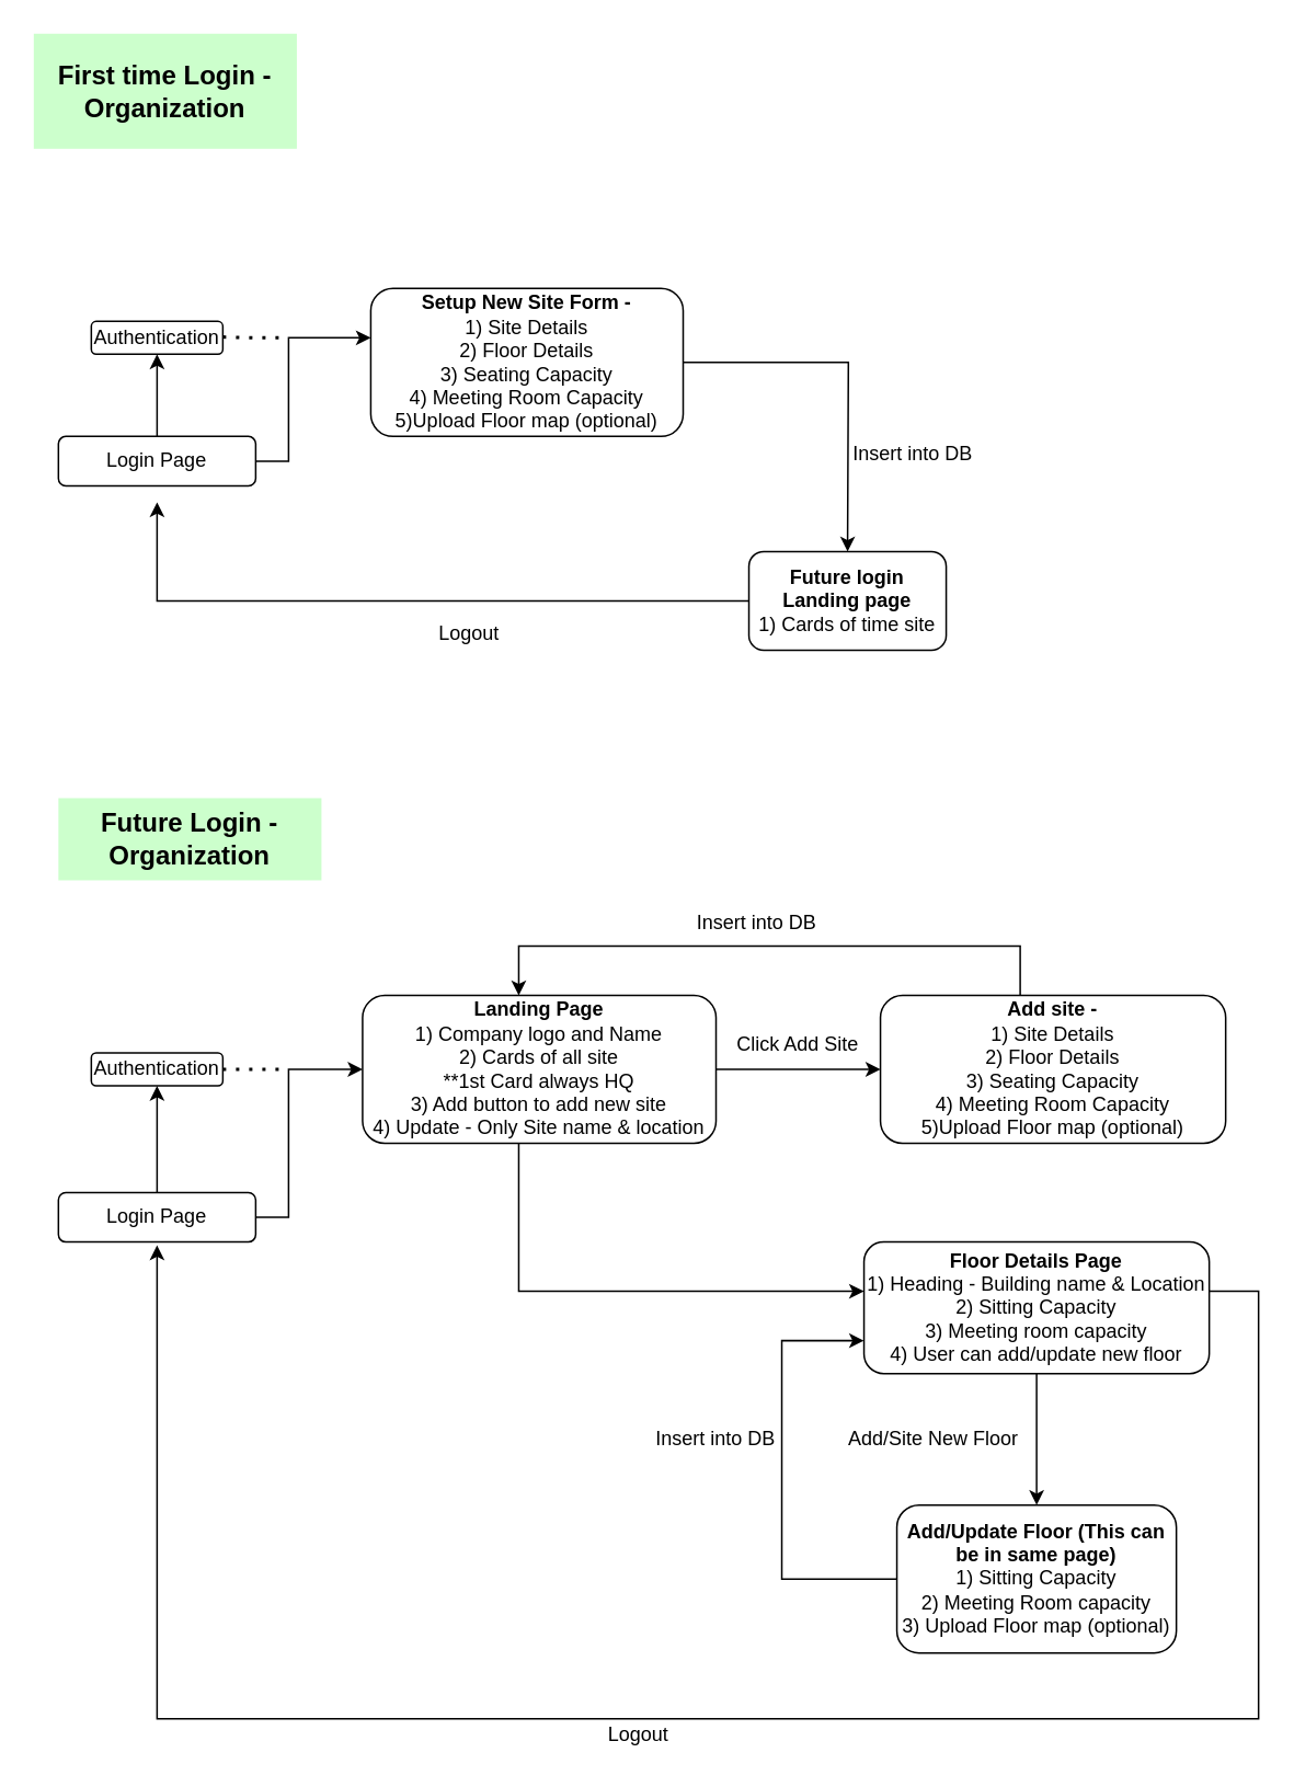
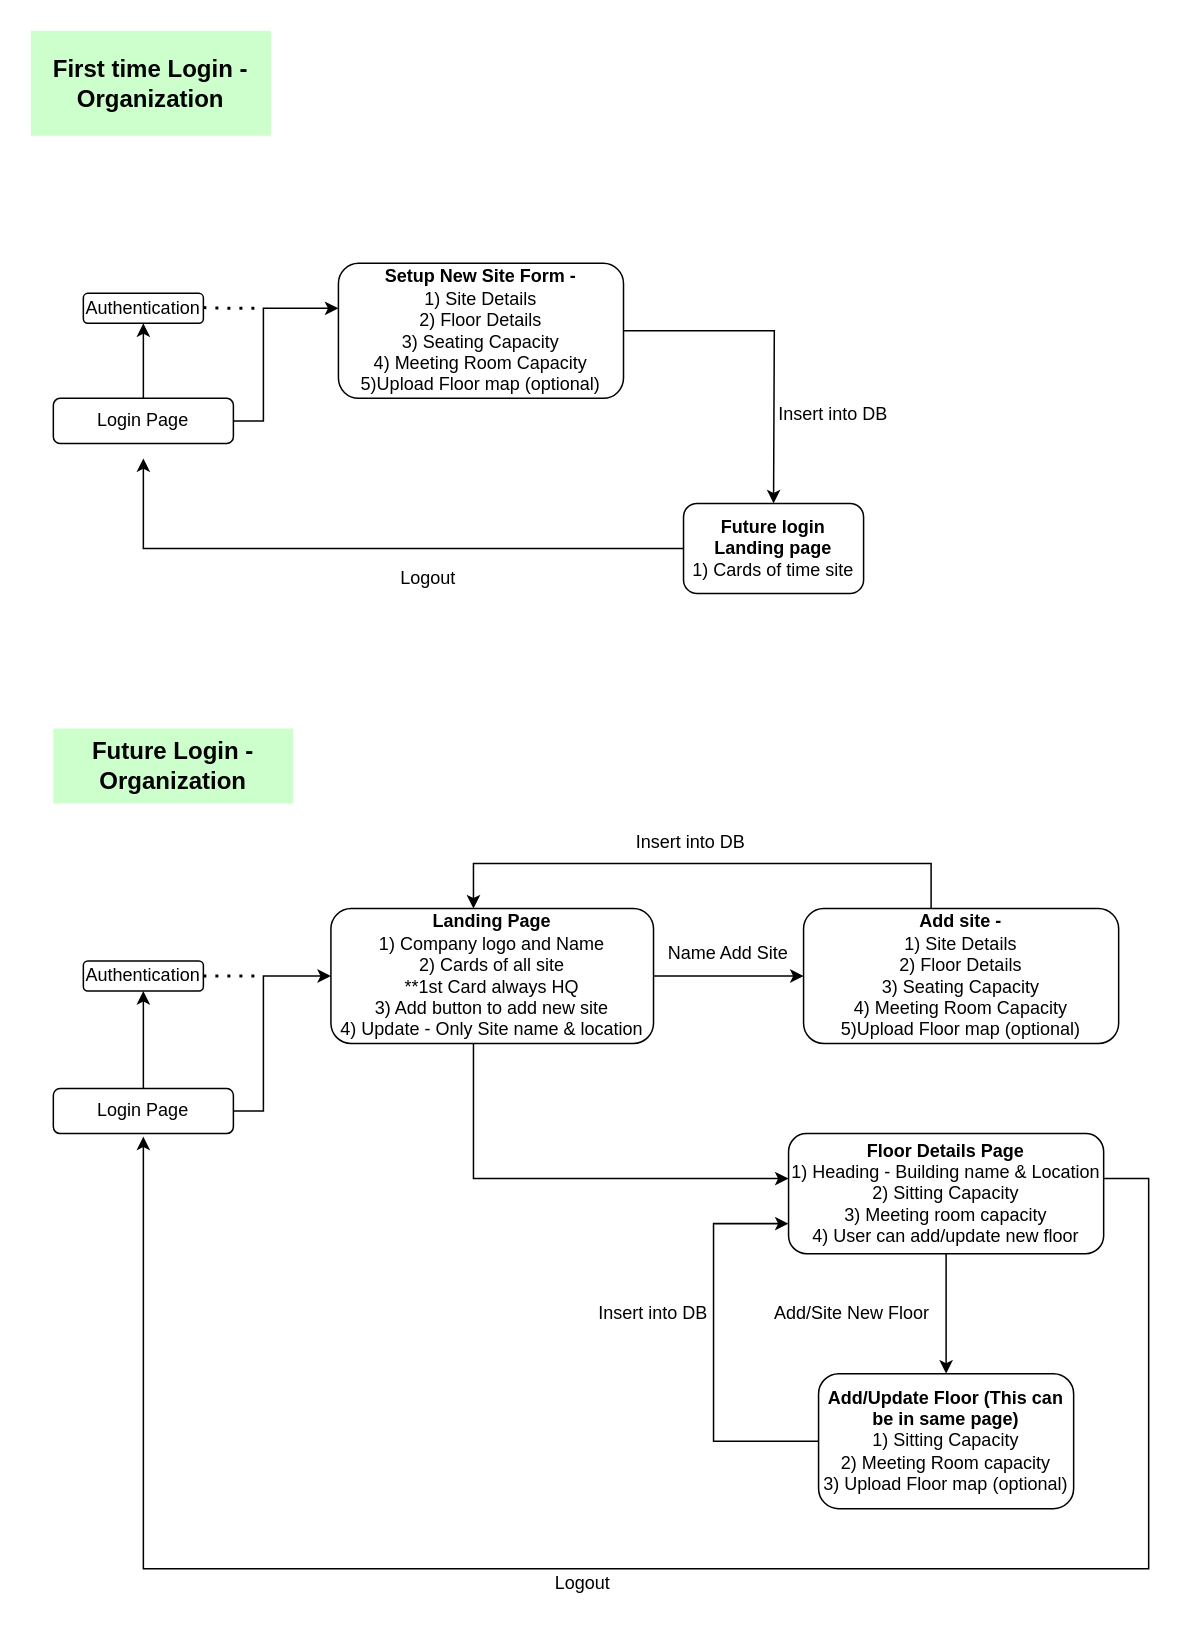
- <mxCell id="23" value="Click Add Site" style="text;html=1;strokeColor=none;fillColor=none;align=center;verticalAlign=middle;whiteSpace=wrap;rounded=0;" vertex="1" parent="1"><mxGeometry x="435" y="630" width="100" height="10" as="geometry" /></mxCell>
+ <mxCell id="23" value="Name Add Site" style="text;html=1;strokeColor=none;fillColor=none;align=center;verticalAlign=middle;whiteSpace=wrap;rounded=0;" vertex="1" parent="1"><mxGeometry x="435" y="630" width="100" height="10" as="geometry" /></mxCell>
